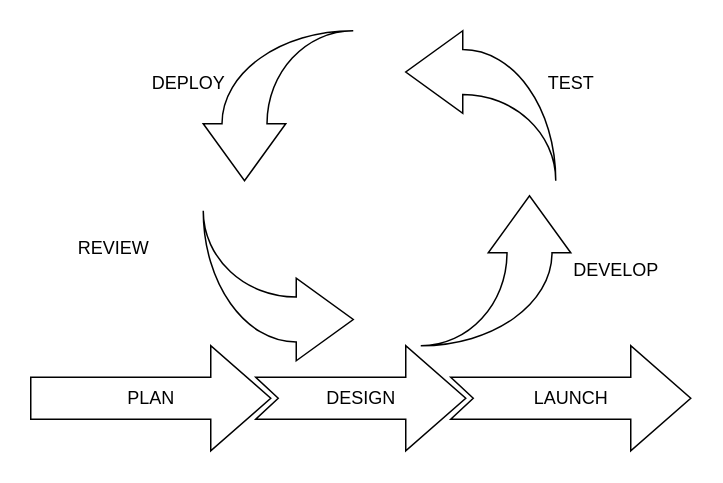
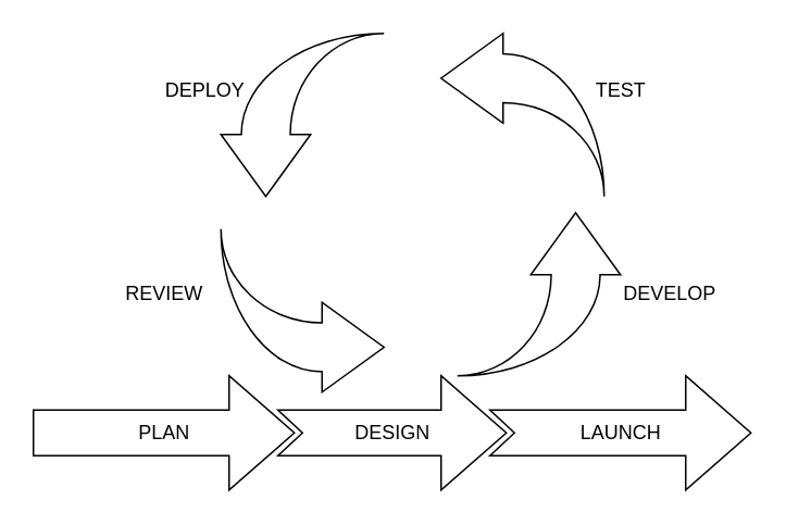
- <mxCell id="12" value="REVIEW" style="text;html=1;align=center;verticalAlign=middle;resizable=0;points=[];autosize=1;strokeColor=none;fillColor=none;" vertex="1" parent="1"><mxGeometry x="40" y="150" width="70" height="30" as="geometry" /></mxCell>
+ <mxCell id="12" value="REVIEW" style="text;html=1;align=center;verticalAlign=middle;resizable=0;points=[];autosize=1;strokeColor=none;fillColor=none;" vertex="1" parent="1"><mxGeometry x="65" y="165" width="70" height="30" as="geometry" /></mxCell>
